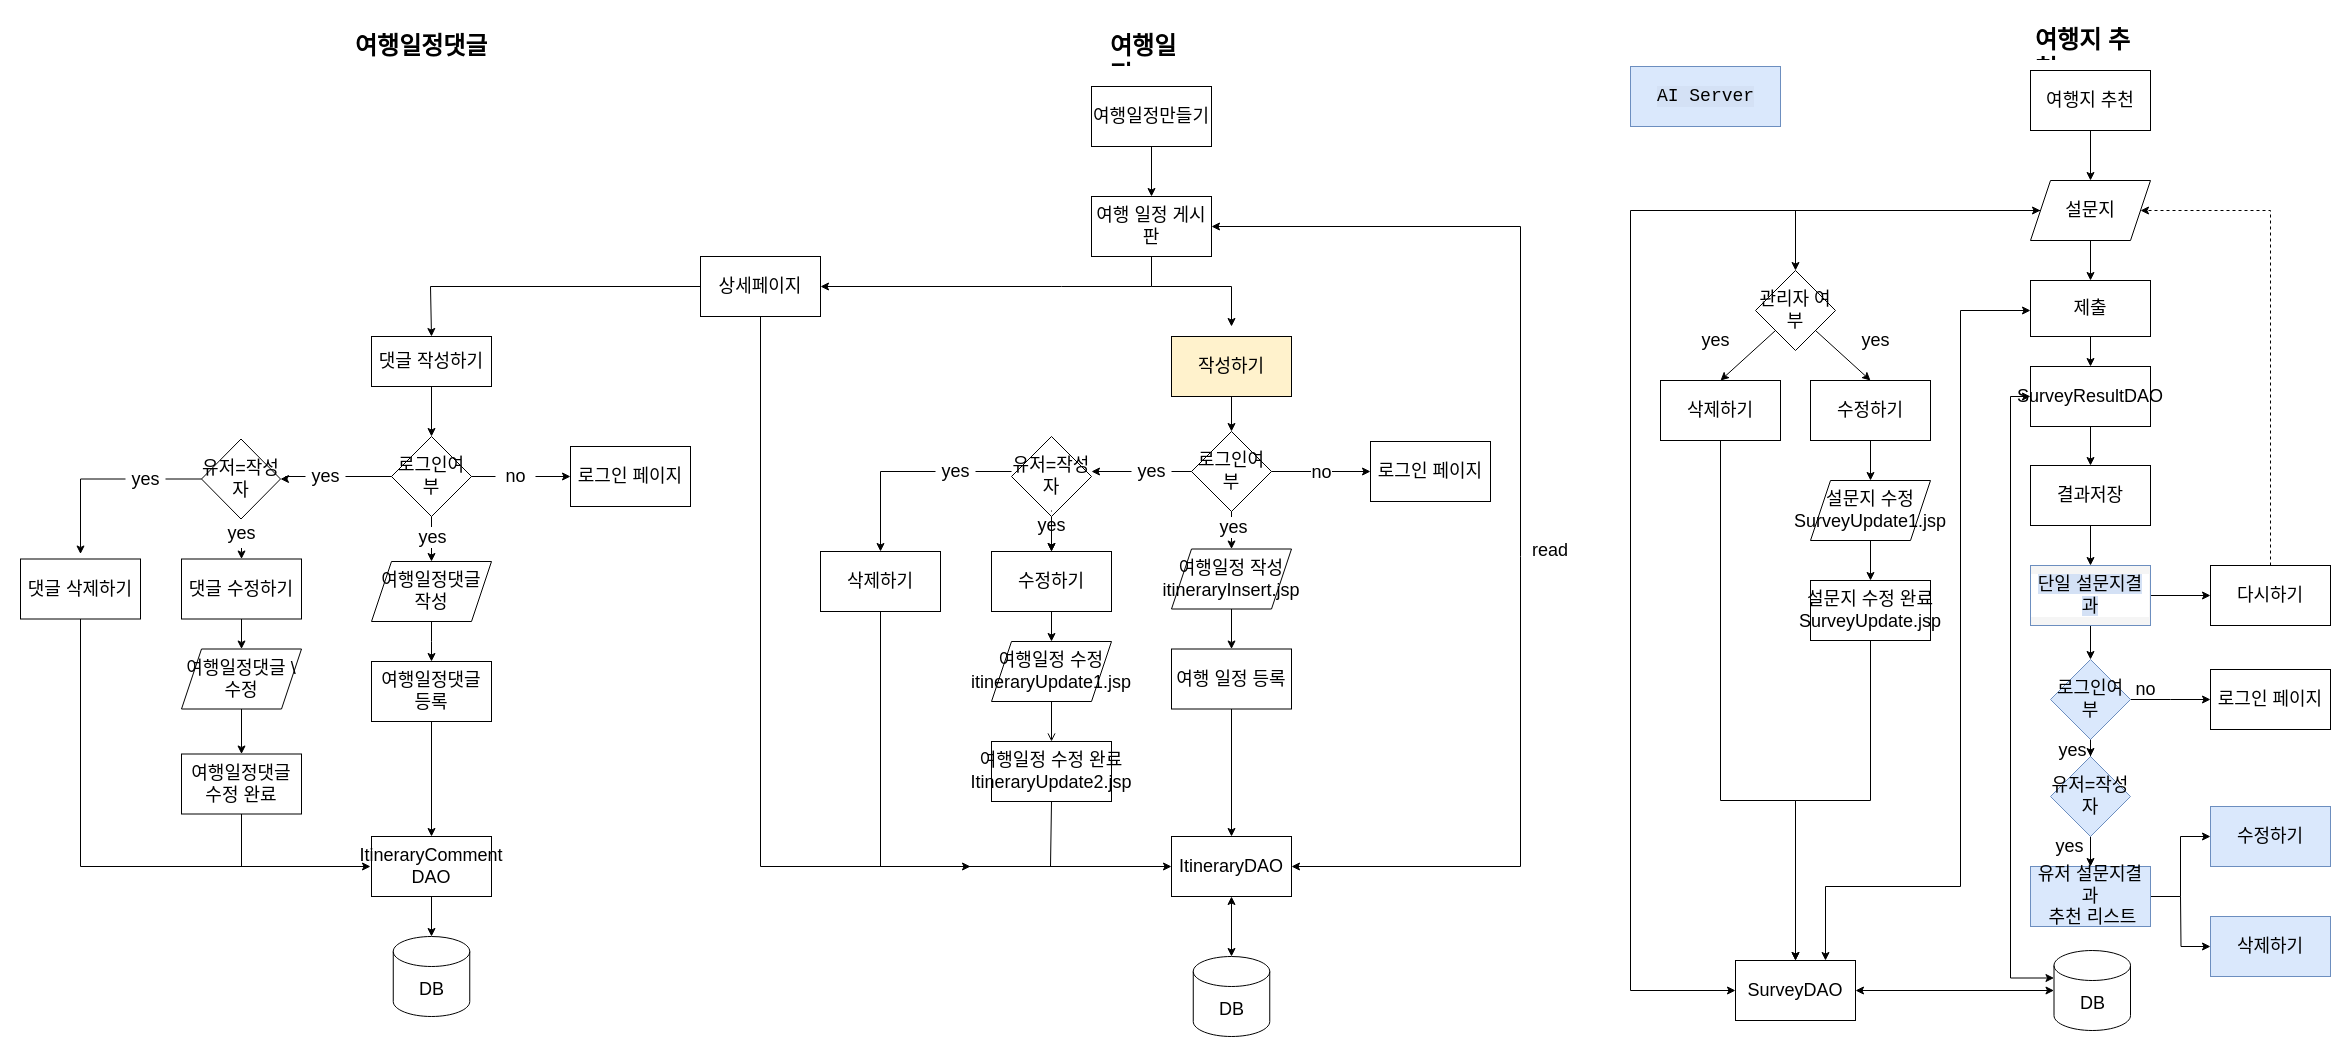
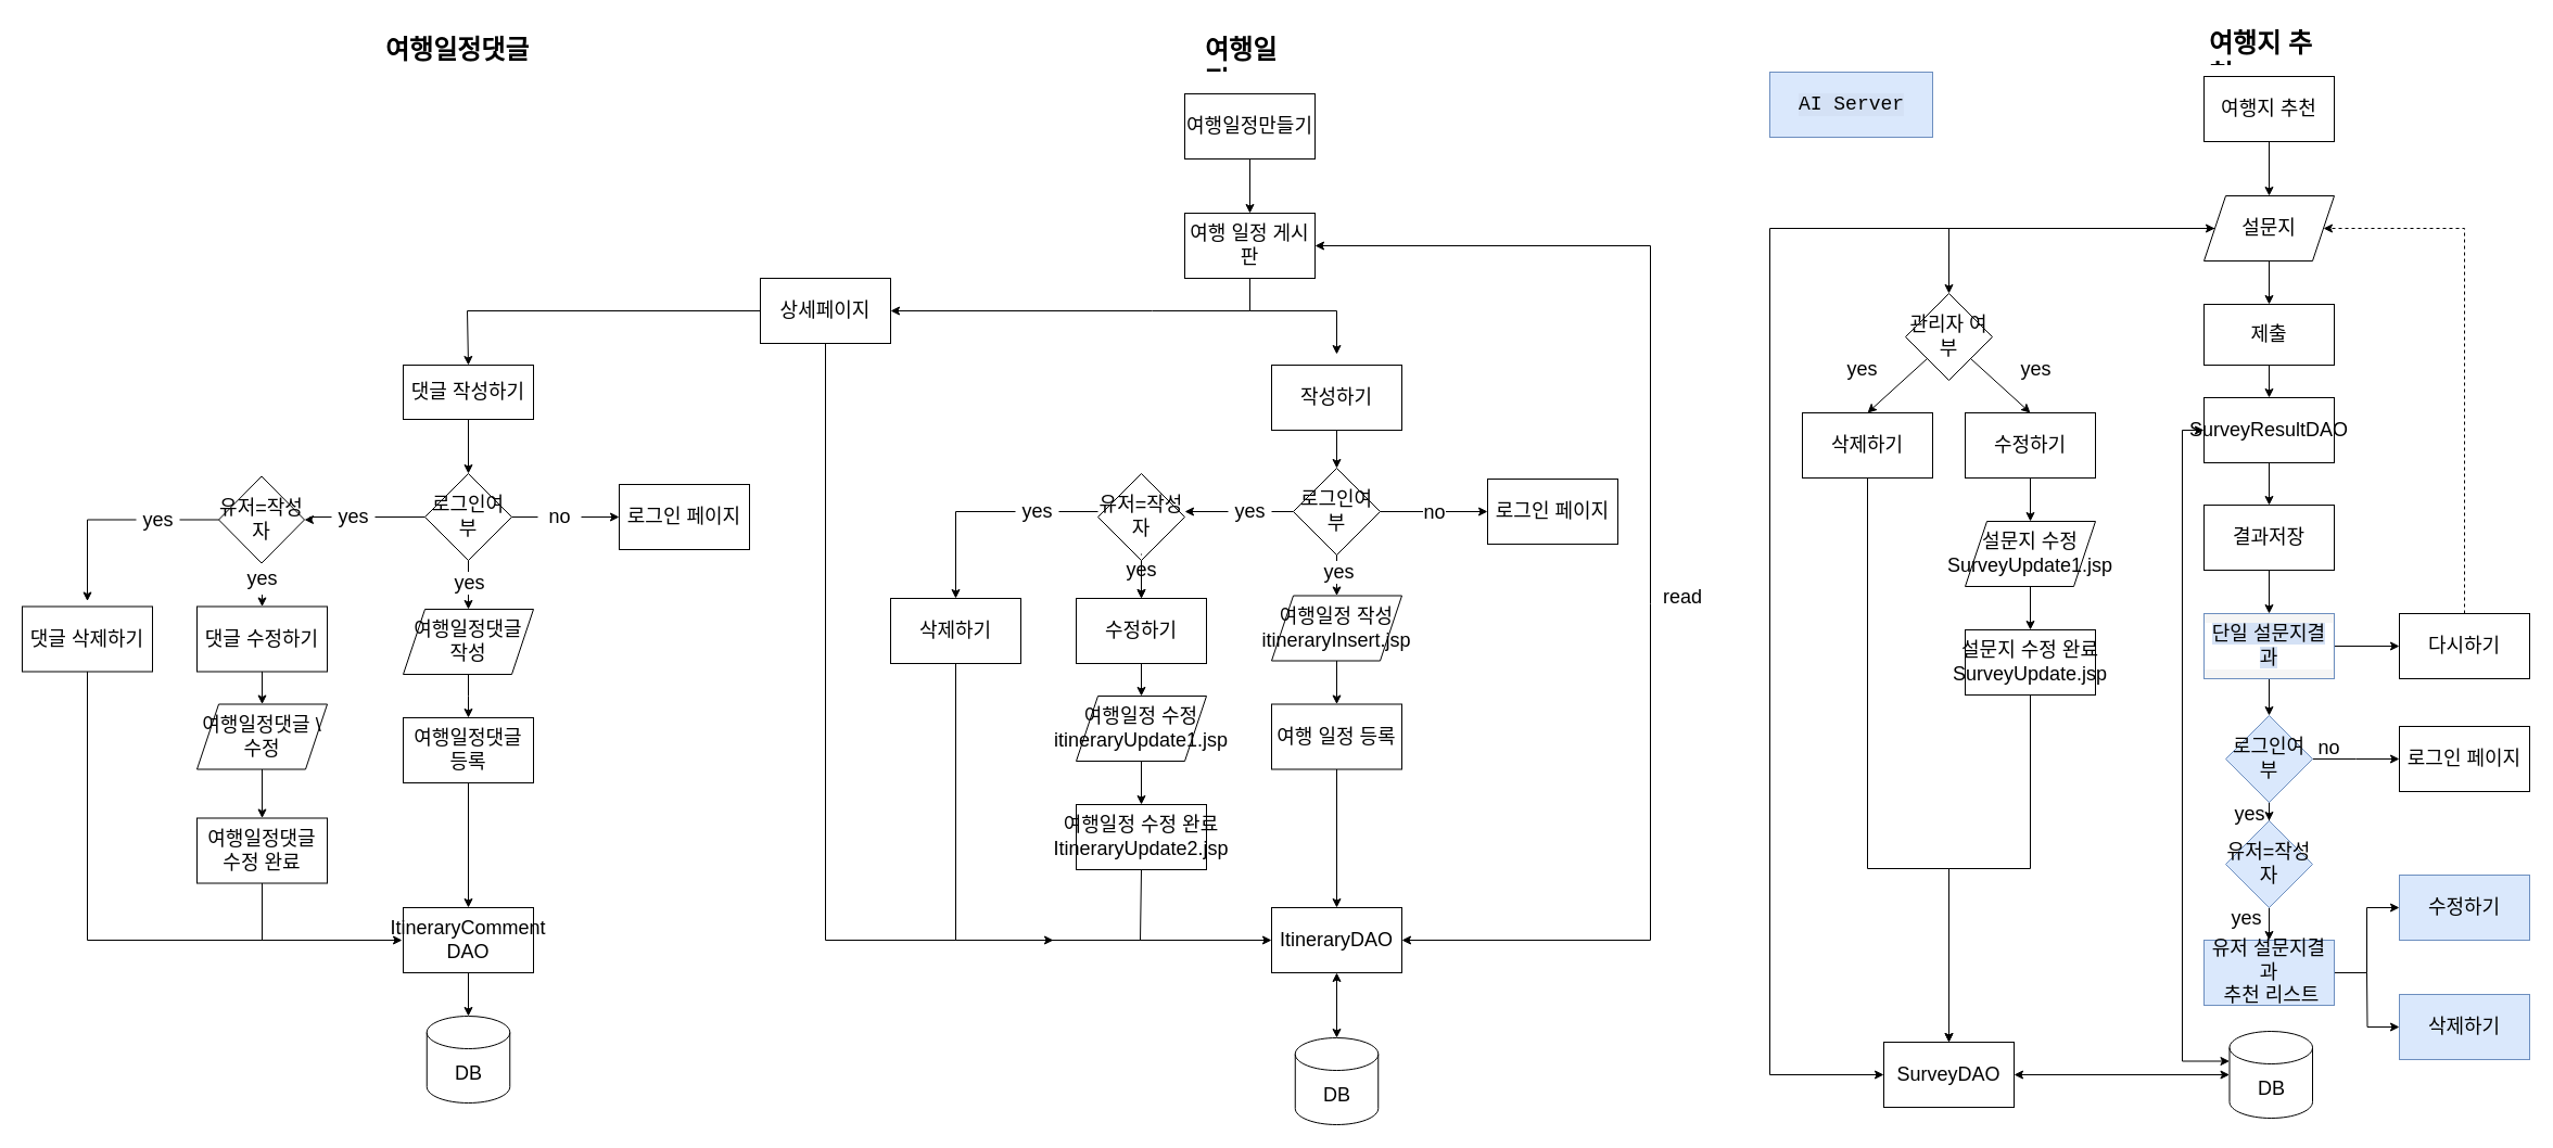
- <mxCell id="121" value="&lt;font style=&quot;font-size: 18px;&quot;&gt;작성하기&lt;/font&gt;" style="rounded=0;whiteSpace=wrap;html=1;fontSize=18;fillColor=#fff2cc;" parent="1" vertex="1"><mxGeometry x="1171" y="336" width="120" height="60" as="geometry" /></mxCell>
+ <mxCell id="121" value="&lt;font style=&quot;font-size: 18px;&quot;&gt;작성하기&lt;/font&gt;" style="rounded=0;whiteSpace=wrap;html=1;fontSize=18;" parent="1" vertex="1"><mxGeometry x="1171" y="336" width="120" height="60" as="geometry" /></mxCell>
- <mxCell id="34" style="edgeStyle=orthogonalEdgeStyle;rounded=0;orthogonalLoop=1;jettySize=auto;html=1;entryX=0.75;entryY=0;entryDx=0;entryDy=0;fontSize=18;startArrow=classic;startFill=1;" parent="1" source="36" target="99" edge="1"><mxGeometry relative="1" as="geometry"><Array as="points"><mxPoint x="1960" y="310" /><mxPoint x="1960" y="886" /><mxPoint x="1825" y="886" /></Array></mxGeometry></mxCell>
- <mxCell id="58" value="" style="endArrow=open;html=1;rounded=0;entryX=0.5;entryY=0;entryDx=0;entryDy=0;exitX=0.5;exitY=1;exitDx=0;exitDy=0;fontSize=18;" parent="1" source="55" target="57" edge="1"><mxGeometry width="50" height="50" relative="1" as="geometry"><mxPoint x="1340" y="781" as="sourcePoint" /><mxPoint x="1390" y="731" as="targetPoint" /></mxGeometry></mxCell>
+ <mxCell id="58" value="" style="endArrow=classic;html=1;rounded=0;entryX=0.5;entryY=0;entryDx=0;entryDy=0;exitX=0.5;exitY=1;exitDx=0;exitDy=0;fontSize=18;" parent="1" source="55" target="57" edge="1"><mxGeometry width="50" height="50" relative="1" as="geometry"><mxPoint x="1340" y="781" as="sourcePoint" /><mxPoint x="1390" y="731" as="targetPoint" /></mxGeometry></mxCell>
